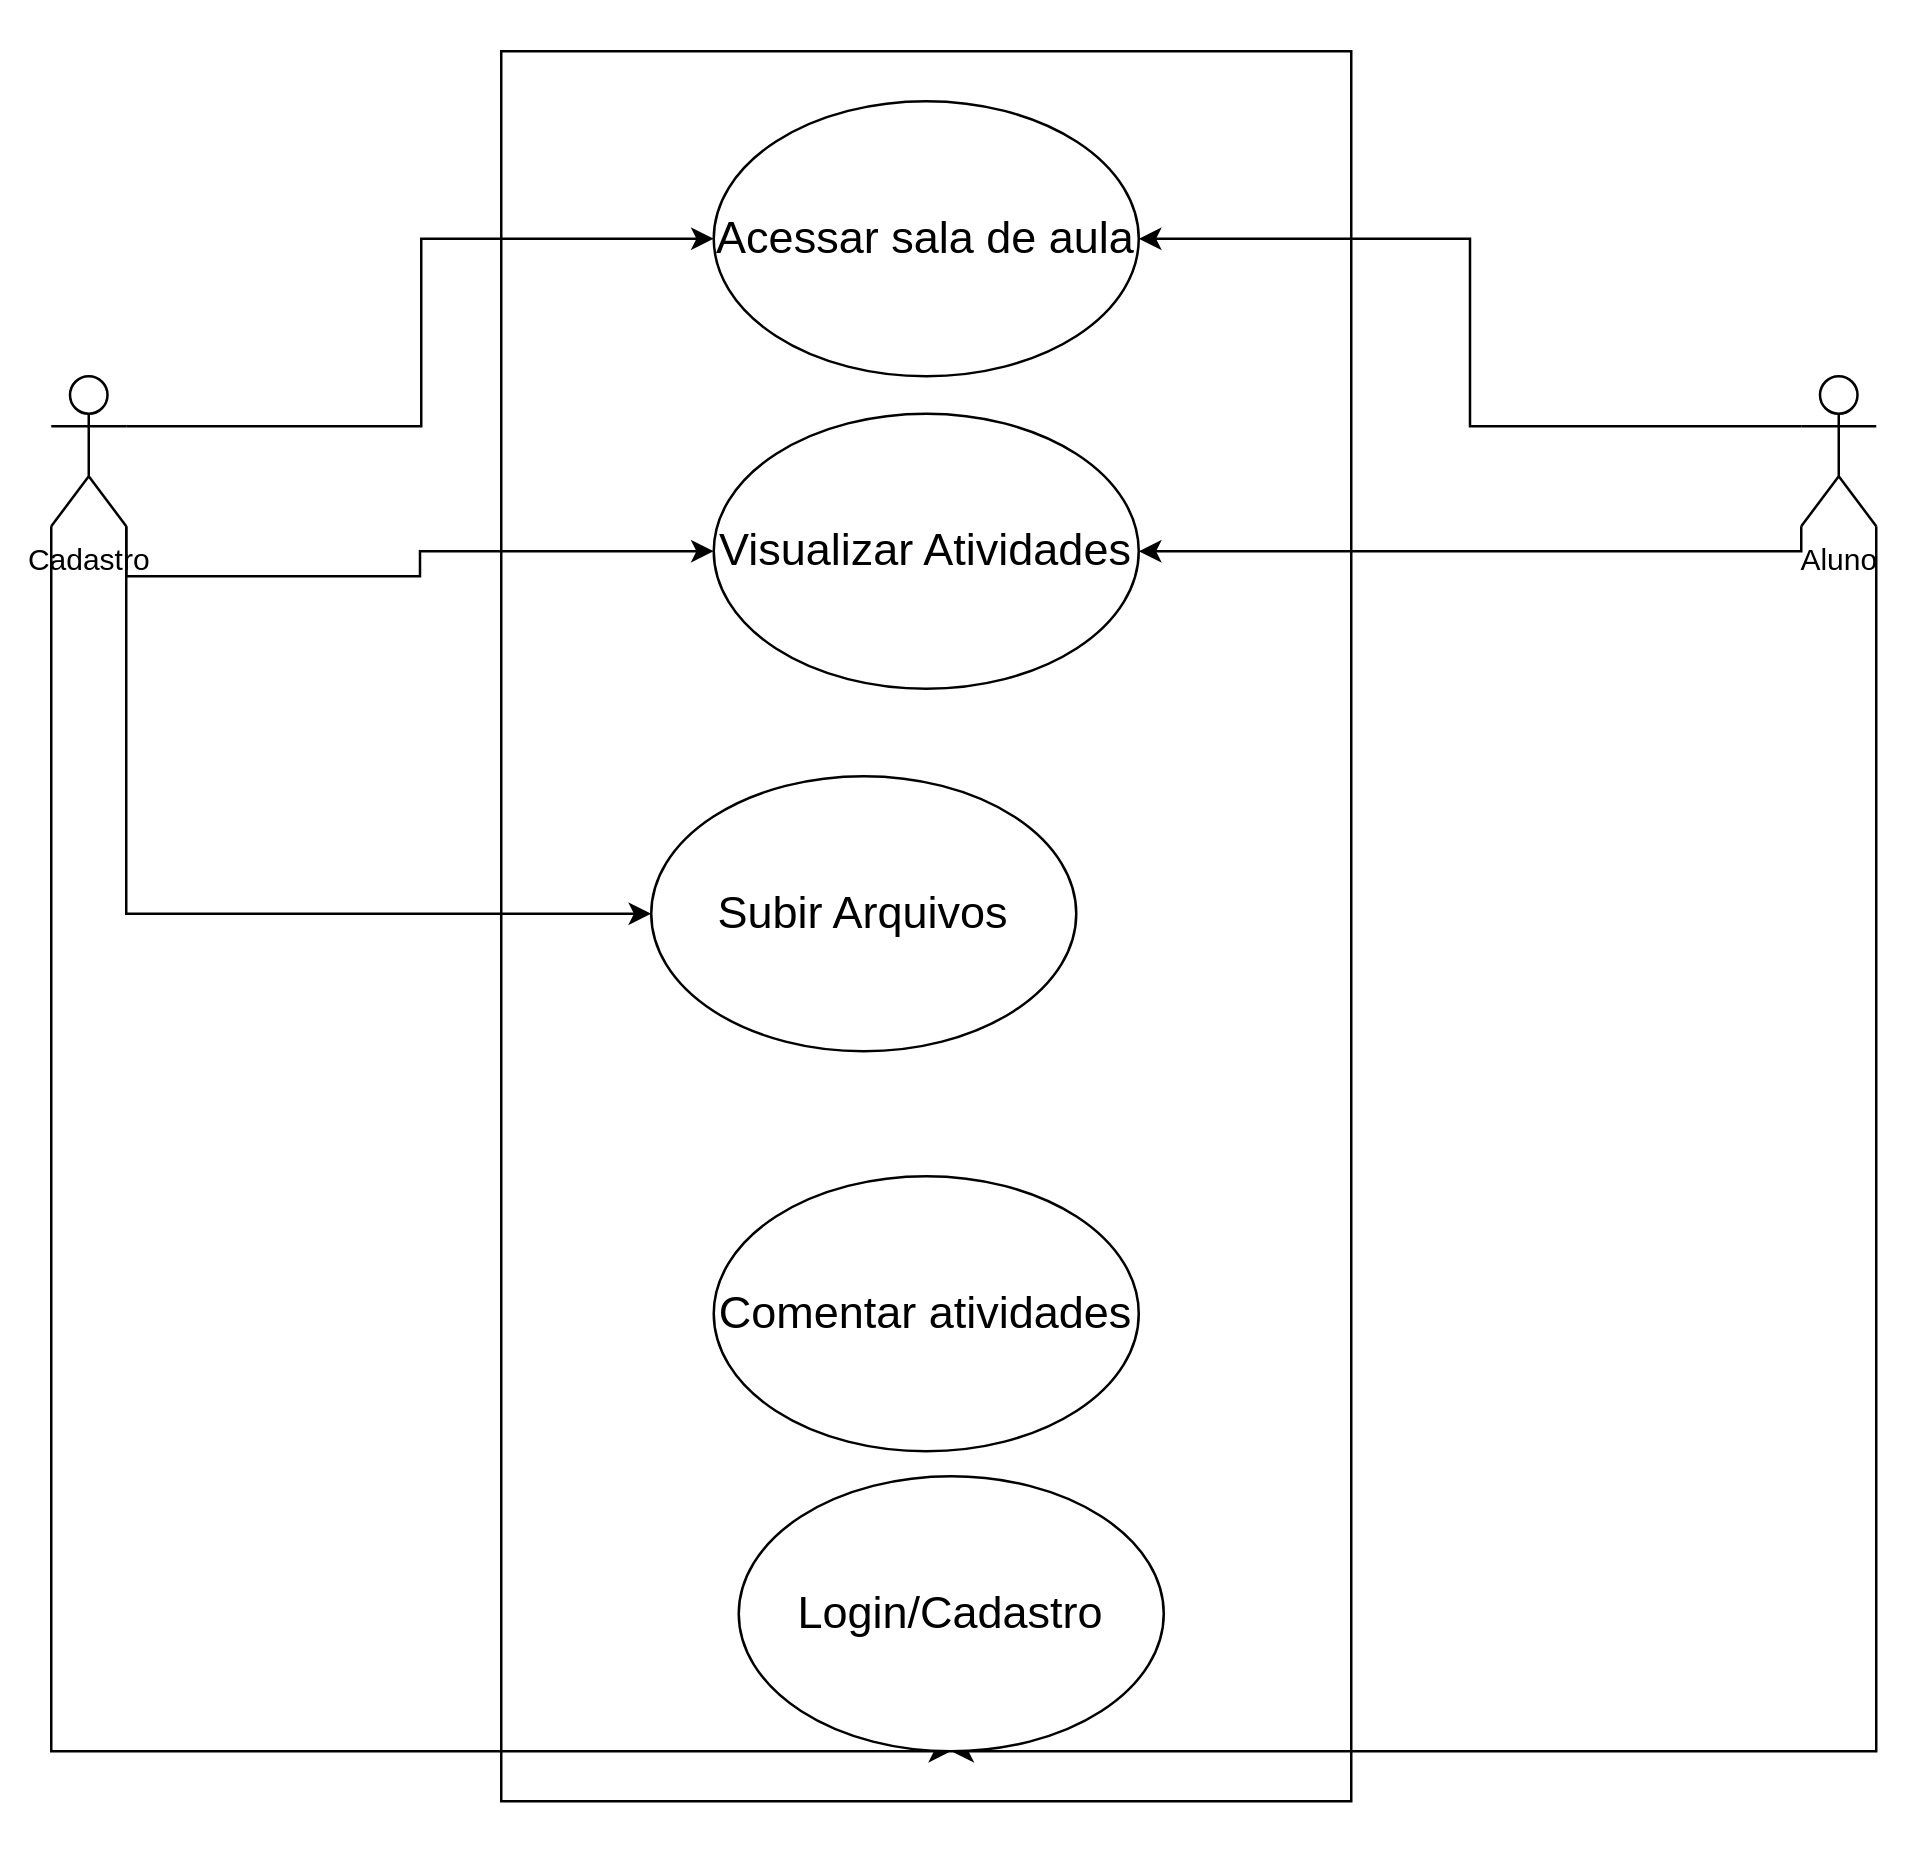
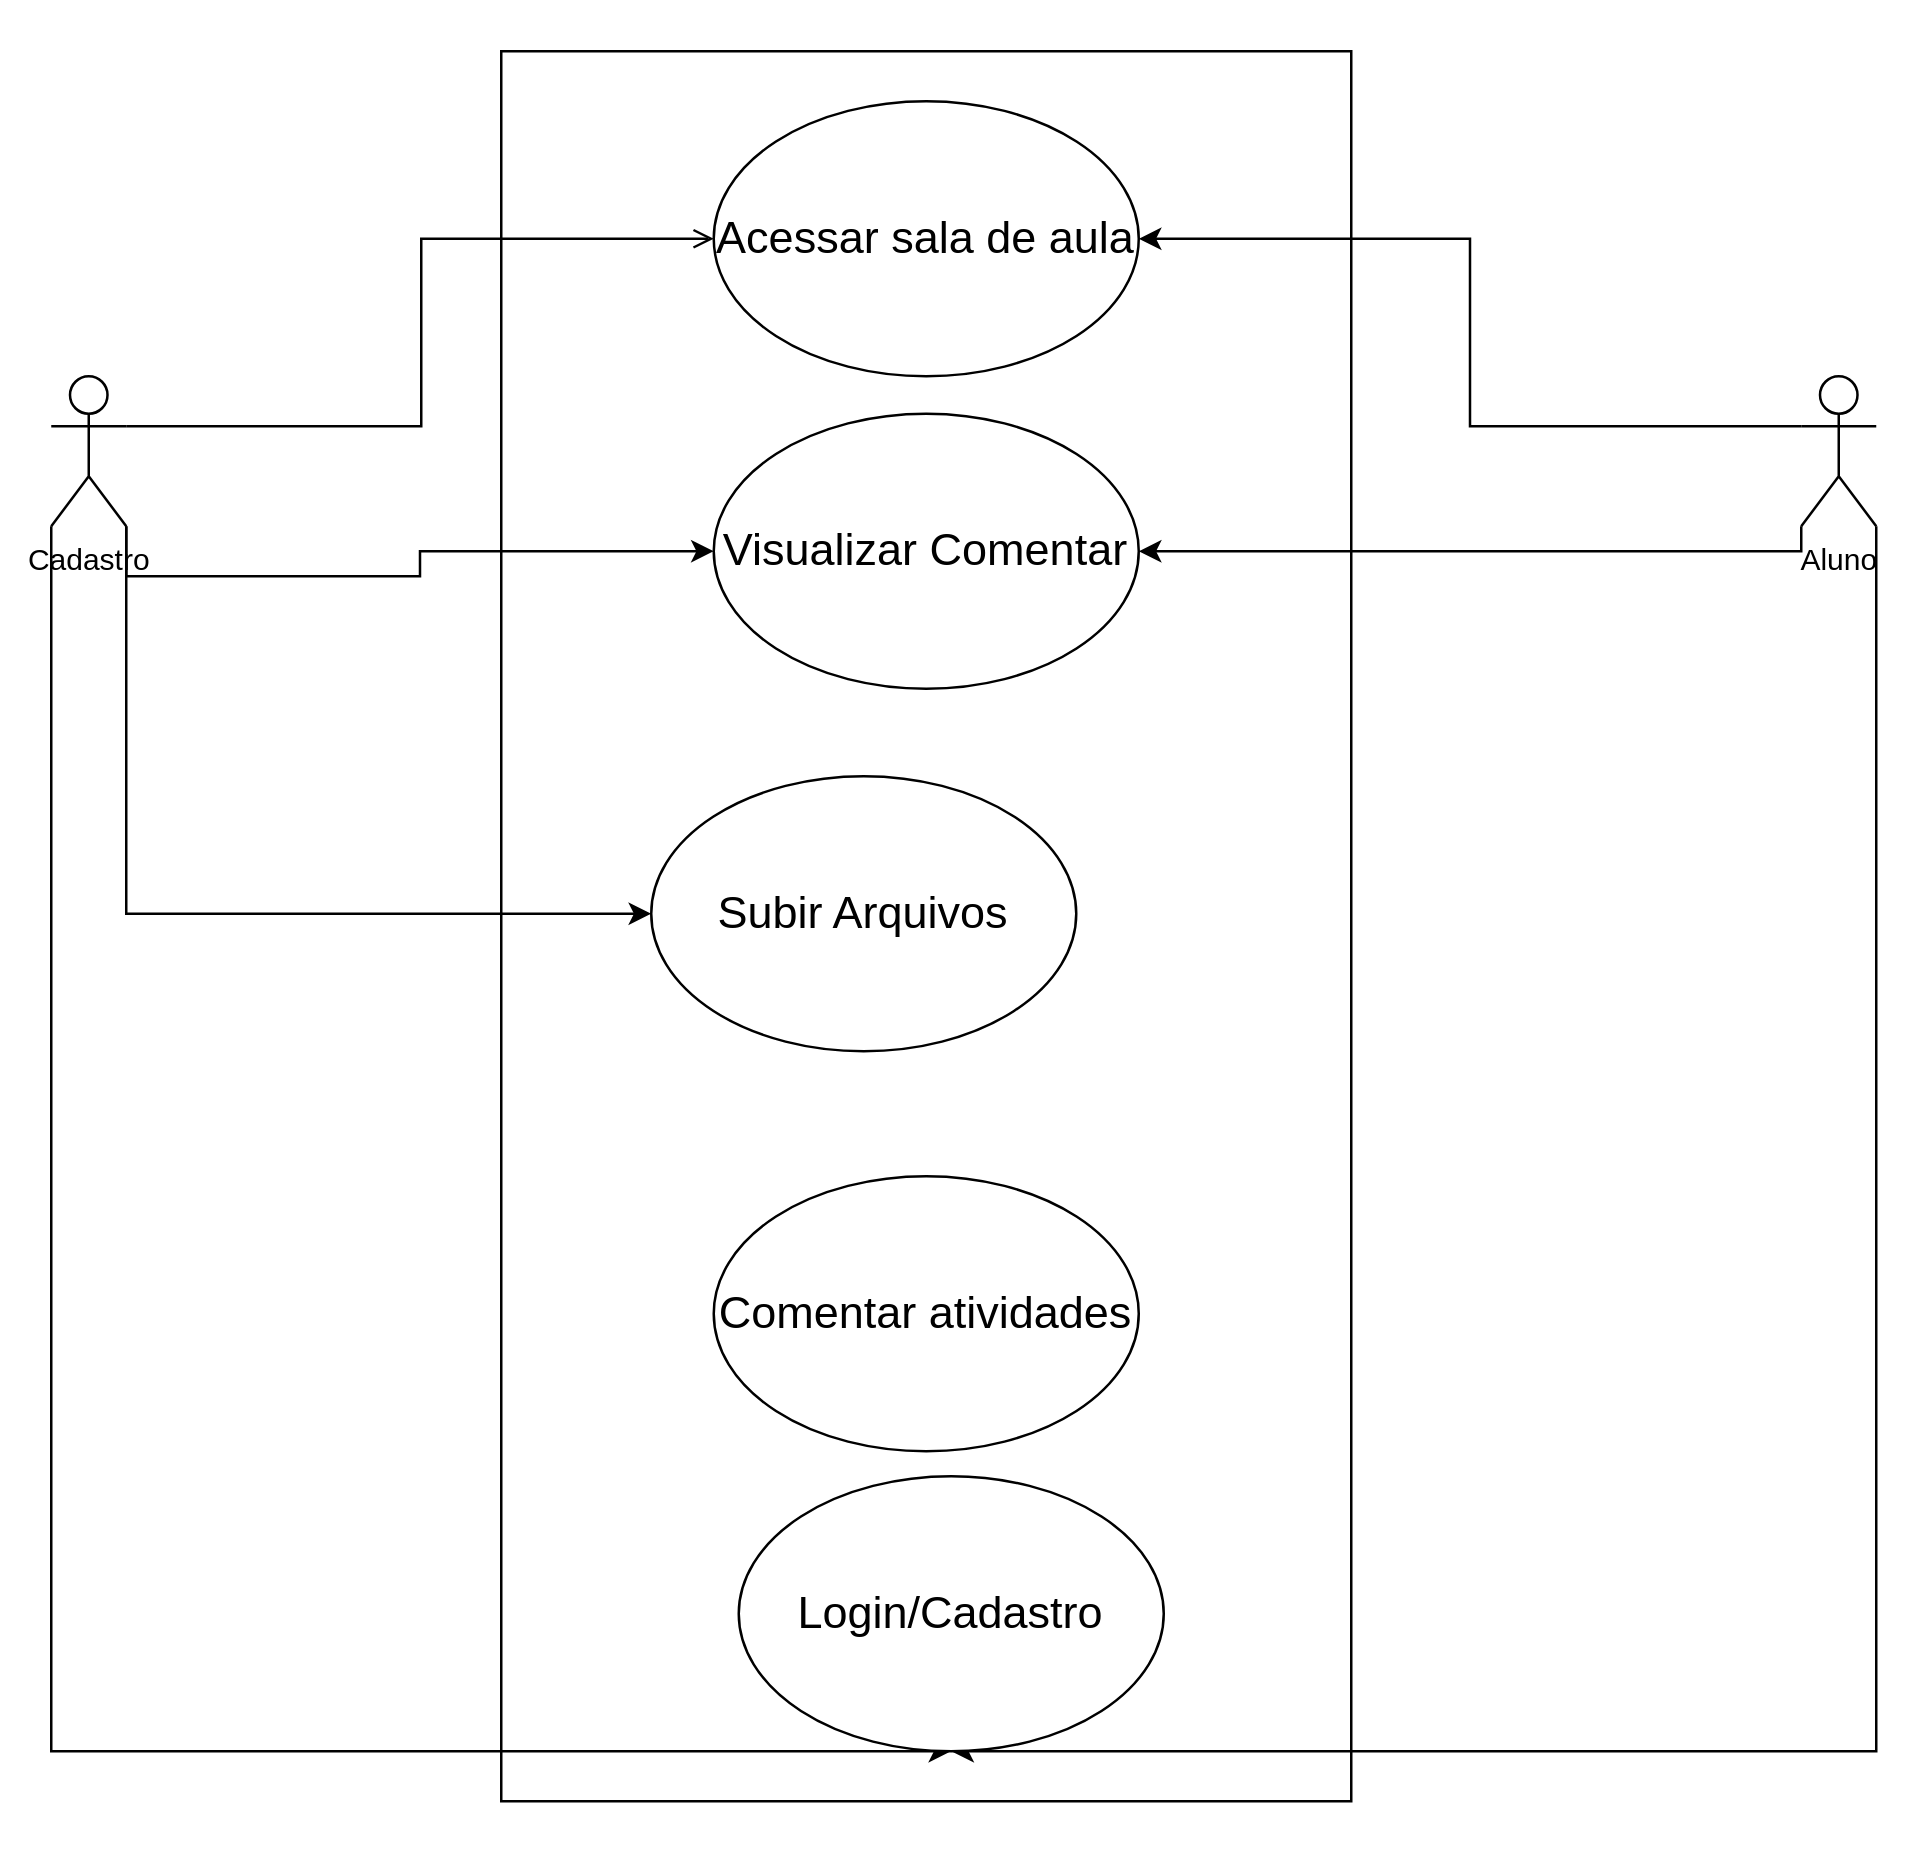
- <mxCell id="4" style="edgeStyle=orthogonalEdgeStyle;rounded=0;orthogonalLoop=1;jettySize=auto;html=1;exitX=1;exitY=0.333;exitDx=0;exitDy=0;exitPerimeter=0;" edge="1" parent="1" source="12" target="3"><mxGeometry relative="1" as="geometry"><Array as="points"><mxPoint x="168" y="170" /><mxPoint x="168" y="95" /></Array></mxGeometry></mxCell>
+ <mxCell id="4" style="edgeStyle=orthogonalEdgeStyle;rounded=0;orthogonalLoop=1;jettySize=auto;html=1;exitX=1;exitY=0.333;exitDx=0;exitDy=0;exitPerimeter=0;endArrow=open;" edge="1" parent="1" source="12" target="3"><mxGeometry relative="1" as="geometry"><Array as="points"><mxPoint x="168" y="170" /><mxPoint x="168" y="95" /></Array></mxGeometry></mxCell>
- <mxCell id="13" value="Visualizar Atividades&lt;br&gt;" style="ellipse;whiteSpace=wrap;html=1;fontSize=18;" vertex="1" parent="1"><mxGeometry x="285" y="165" width="170" height="110" as="geometry" /></mxCell>
+ <mxCell id="13" value="Visualizar Comentar&lt;br&gt;" style="ellipse;whiteSpace=wrap;html=1;fontSize=18;" vertex="1" parent="1"><mxGeometry x="285" y="165" width="170" height="110" as="geometry" /></mxCell>
